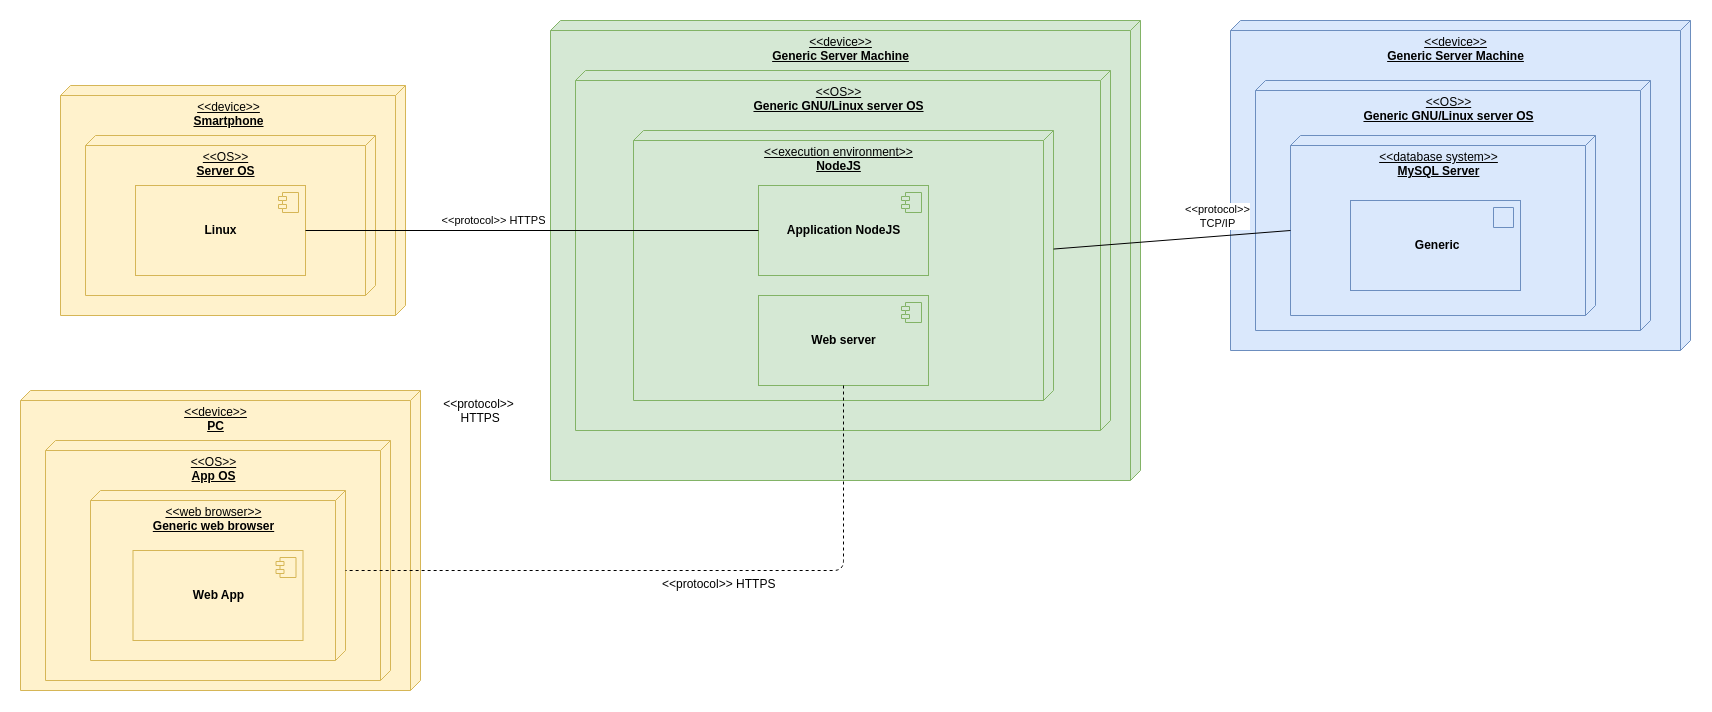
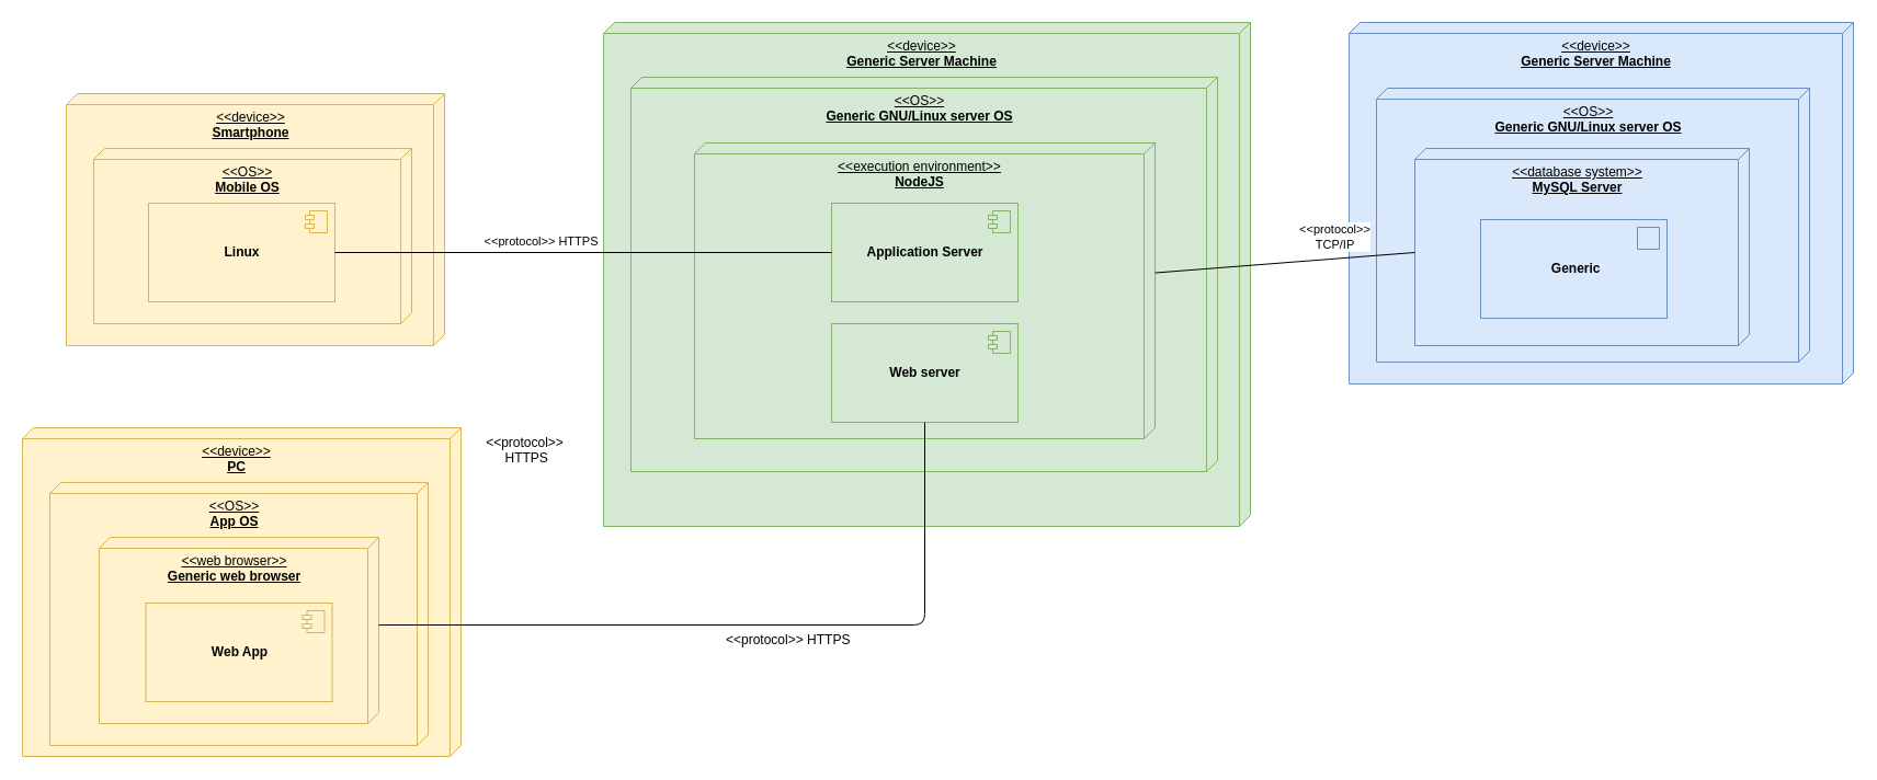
- <mxCell id="3" value="&amp;lt;&amp;lt;OS&amp;gt;&amp;gt;&lt;br&gt;&lt;b&gt;Server OS&lt;/b&gt;" style="verticalAlign=top;align=center;spacingTop=8;spacingLeft=2;spacingRight=12;shape=cube;size=10;direction=south;fontStyle=4;html=1;fillColor=#fff2cc;strokeColor=#d6b656;" vertex="1" parent="1"><mxGeometry x="85" y="135" width="290" height="160" as="geometry" /></mxCell>
+ <mxCell id="3" value="&amp;lt;&amp;lt;OS&amp;gt;&amp;gt;&lt;br&gt;&lt;b&gt;Mobile OS&lt;/b&gt;" style="verticalAlign=top;align=center;spacingTop=8;spacingLeft=2;spacingRight=12;shape=cube;size=10;direction=south;fontStyle=4;html=1;fillColor=#fff2cc;strokeColor=#d6b656;" vertex="1" parent="1"><mxGeometry x="85" y="135" width="290" height="160" as="geometry" /></mxCell>
- <mxCell id="9" value="&lt;b&gt;Application NodeJS&lt;/b&gt;" style="html=1;fillColor=#d5e8d4;strokeColor=#82b366;" vertex="1" parent="1"><mxGeometry x="758" y="185" width="170" height="90" as="geometry" /></mxCell>
+ <mxCell id="9" value="&lt;b&gt;Application Server&lt;/b&gt;" style="html=1;fillColor=#d5e8d4;strokeColor=#82b366;" vertex="1" parent="1"><mxGeometry x="758" y="185" width="170" height="90" as="geometry" /></mxCell>
- <mxCell id="24" value="" style="endArrow=none;html=1;entryX=0;entryY=0;entryDx=80;entryDy=0;entryPerimeter=0;exitX=0.5;exitY=1;exitDx=0;exitDy=0;dashed=1;" edge="1" parent="1" source="16" target="20"><mxGeometry width="50" height="50" relative="1" as="geometry"><mxPoint x="830" y="570" as="sourcePoint" /><mxPoint x="60" y="710" as="targetPoint" /><Array as="points"><mxPoint x="843" y="570" /></Array></mxGeometry></mxCell>
+ <mxCell id="24" value="" style="endArrow=none;html=1;entryX=0;entryY=0;entryDx=80;entryDy=0;entryPerimeter=0;exitX=0.5;exitY=1;exitDx=0;exitDy=0;" edge="1" parent="1" source="16" target="20"><mxGeometry width="50" height="50" relative="1" as="geometry"><mxPoint x="830" y="570" as="sourcePoint" /><mxPoint x="60" y="710" as="targetPoint" /><Array as="points"><mxPoint x="843" y="570" /></Array></mxGeometry></mxCell>
